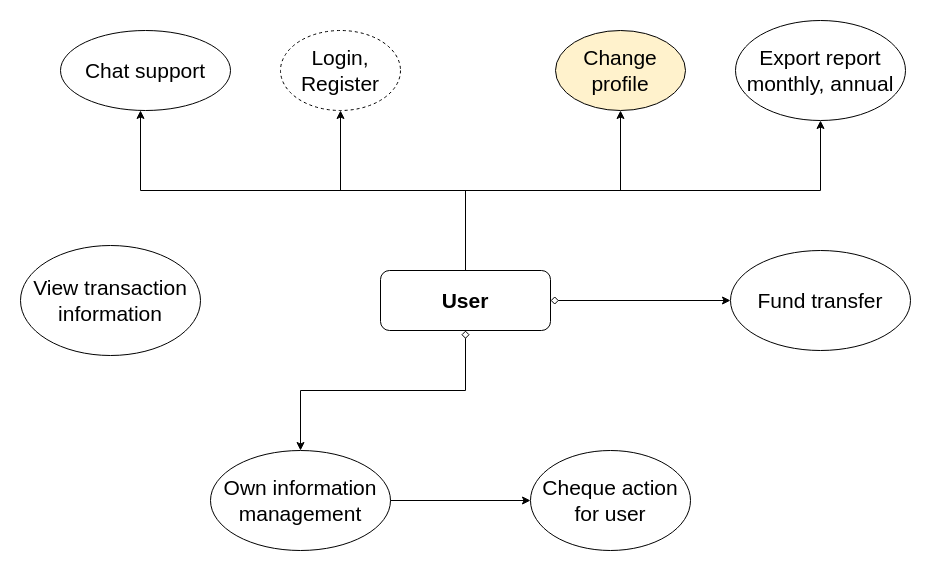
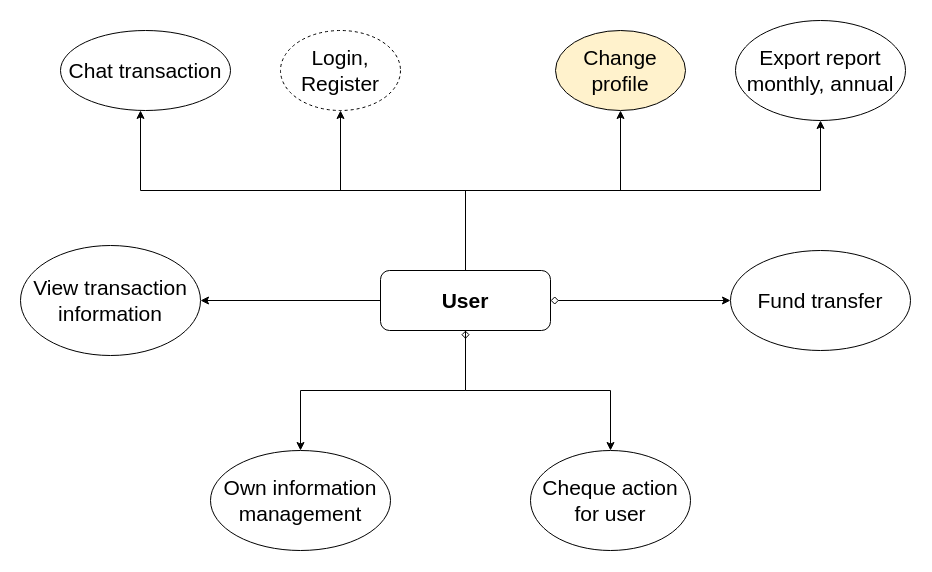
- <mxCell id="8" value="Chat support" style="ellipse;whiteSpace=wrap;html=1;fontSize=21;" parent="1" vertex="1"><mxGeometry x="60" y="30" width="170" height="80" as="geometry" /></mxCell>
+ <mxCell id="8" value="Chat transaction" style="ellipse;whiteSpace=wrap;html=1;fontSize=21;" parent="1" vertex="1"><mxGeometry x="60" y="30" width="170" height="80" as="geometry" /></mxCell>
+ <mxCell id="15" style="edgeStyle=orthogonalEdgeStyle;rounded=0;orthogonalLoop=1;jettySize=auto;html=1;fontSize=21;startArrow=classic;startFill=1;endArrow=none;endFill=0;" edge="1" parent="1" source="16" target="2"><mxGeometry relative="1" as="geometry" /></mxCell>
- <mxCell id="13" style="edgeStyle=orthogonalEdgeStyle;rounded=0;orthogonalLoop=1;jettySize=auto;html=1;fontSize=21;startArrow=classic;startFill=1;endArrow=none;endFill=0;" parent="1" source="14" target="10" edge="1"><mxGeometry relative="1" as="geometry" /></mxCell>
+ <mxCell id="13" style="edgeStyle=orthogonalEdgeStyle;rounded=0;orthogonalLoop=1;jettySize=auto;html=1;fontSize=21;startArrow=classic;startFill=1;endArrow=none;endFill=0;" parent="1" source="14" target="2" edge="1"><mxGeometry relative="1" as="geometry" /></mxCell>
